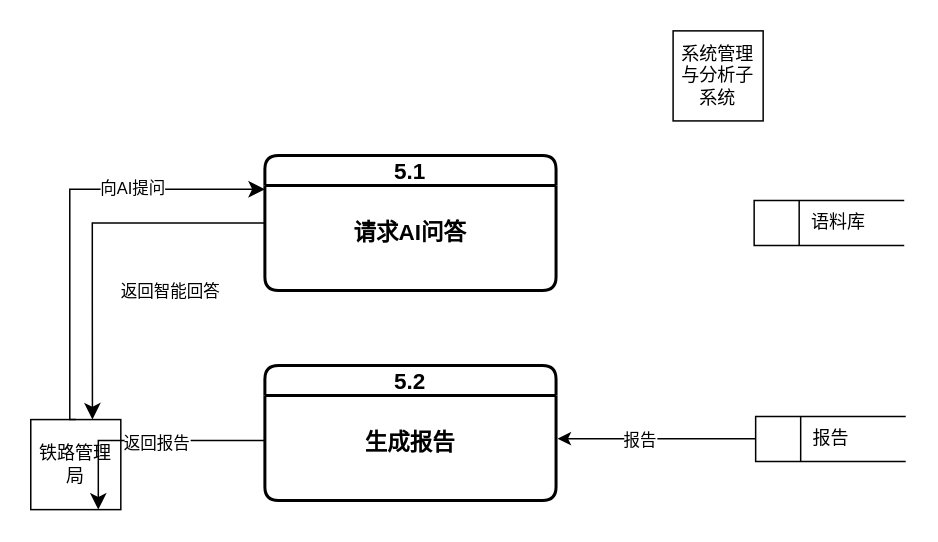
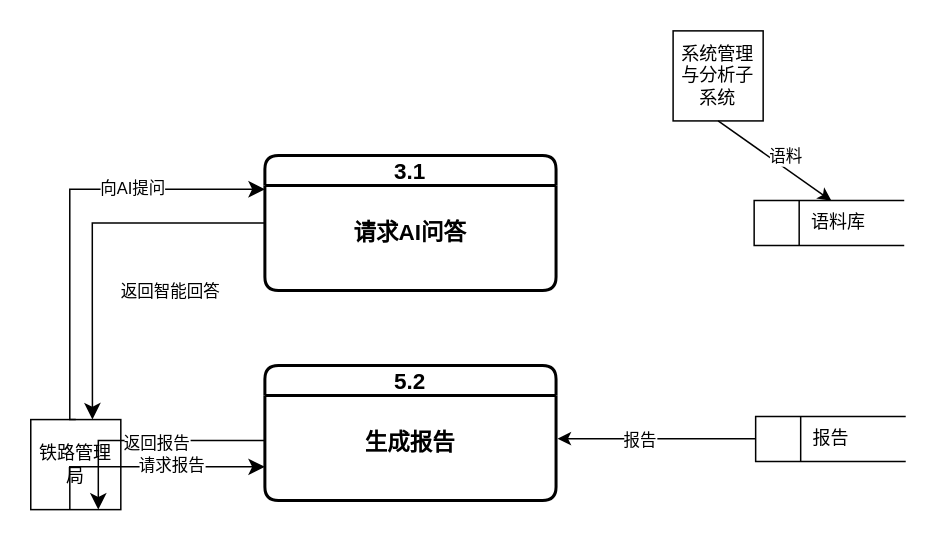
+ <mxCell id="13" value="" style="endArrow=classic;html=1;rounded=0;entryX=0.515;entryY=0.008;entryDx=0;entryDy=0;entryPerimeter=0;exitX=0.5;exitY=1;exitDx=0;exitDy=0;" edge="1" parent="1" source="12" target="4"><mxGeometry width="50" height="50" relative="1" as="geometry"><mxPoint x="552" y="79" as="sourcePoint" /><mxPoint x="553" y="132" as="targetPoint" /></mxGeometry></mxCell>
+ <mxCell id="14" value="语料" style="edgeLabel;html=1;align=center;verticalAlign=middle;resizable=0;points=[];" vertex="1" connectable="0" parent="13"><mxGeometry x="0.169" relative="1" as="geometry"><mxPoint y="-8" as="offset" /></mxGeometry></mxCell>
- <mxCell id="2" value="5.1" style="swimlane;html=1;startSize=20;fontStyle=1;collapsible=0;horizontal=1;swimlaneLine=1;strokeWidth=2;swimlaneFillColor=#ffffff;whiteSpace=wrap;rounded=1;fontSize=15;" vertex="1" parent="1"><mxGeometry x="176" y="103" width="194" height="90" as="geometry" /></mxCell>
+ <mxCell id="2" value="3.1" style="swimlane;html=1;startSize=20;fontStyle=1;collapsible=0;horizontal=1;swimlaneLine=1;strokeWidth=2;swimlaneFillColor=#ffffff;whiteSpace=wrap;rounded=1;fontSize=15;" vertex="1" parent="1"><mxGeometry x="176" y="103" width="194" height="90" as="geometry" /></mxCell>
+ <mxCell id="18" value="" style="edgeStyle=segmentEdgeStyle;endArrow=classic;html=1;curved=0;rounded=0;endSize=8;startSize=8;entryX=0;entryY=0.75;entryDx=0;entryDy=0;exitX=0.434;exitY=1.005;exitDx=0;exitDy=0;exitPerimeter=0;" edge="1" parent="1" source="5" target="6"><mxGeometry width="50" height="50" relative="1" as="geometry"><mxPoint x="103" y="316" as="sourcePoint" /><mxPoint x="191" y="293" as="targetPoint" /><Array as="points"><mxPoint x="46" y="310" /></Array></mxGeometry></mxCell>
+ <mxCell id="19" value="请求报告" style="edgeLabel;html=1;align=center;verticalAlign=middle;resizable=0;points=[];" vertex="1" connectable="0" parent="18"><mxGeometry x="0.315" y="2" relative="1" as="geometry"><mxPoint x="-8" y="1" as="offset" /></mxGeometry></mxCell>
